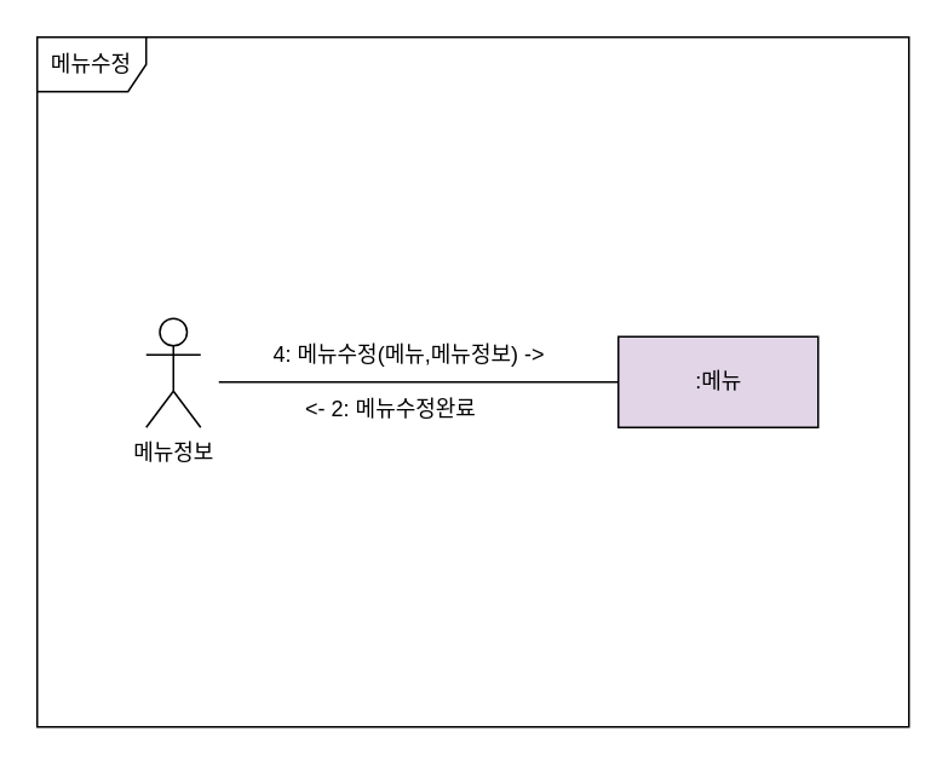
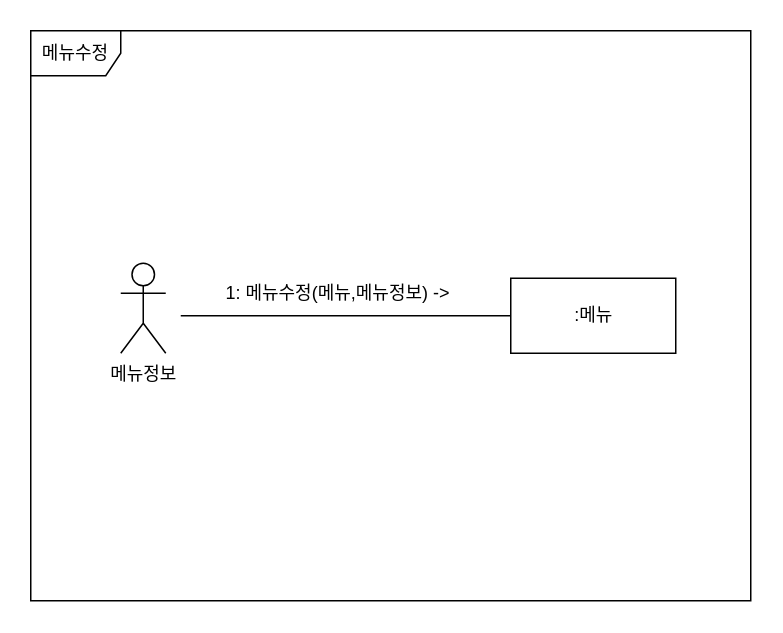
- <mxCell id="6" value="4: 메뉴수정(메뉴,메뉴정보) -&amp;gt;" style="text;html=1;strokeColor=none;fillColor=none;align=center;verticalAlign=middle;whiteSpace=wrap;rounded=0;" vertex="1" parent="1"><mxGeometry x="140" y="185" width="170" height="20" as="geometry" /></mxCell>
+ <mxCell id="6" value="1: 메뉴수정(메뉴,메뉴정보) -&amp;gt;" style="text;html=1;strokeColor=none;fillColor=none;align=center;verticalAlign=middle;whiteSpace=wrap;rounded=0;" vertex="1" parent="1"><mxGeometry x="140" y="185" width="170" height="20" as="geometry" /></mxCell>
- <mxCell id="4" value=":메뉴" style="html=1;fillColor=#e1d5e7;" vertex="1" parent="1"><mxGeometry x="340" y="185" width="110" height="50" as="geometry" /></mxCell>
+ <mxCell id="4" value=":메뉴" style="html=1;" vertex="1" parent="1"><mxGeometry x="340" y="185" width="110" height="50" as="geometry" /></mxCell>
- <mxCell id="7" value="&amp;lt;- 2: 메뉴수정완료" style="text;html=1;strokeColor=none;fillColor=none;align=center;verticalAlign=middle;whiteSpace=wrap;rounded=0;" vertex="1" parent="1"><mxGeometry x="150" y="215" width="130" height="20" as="geometry" /></mxCell>
